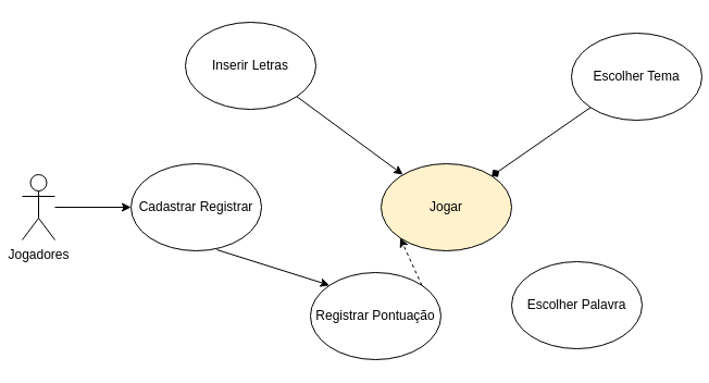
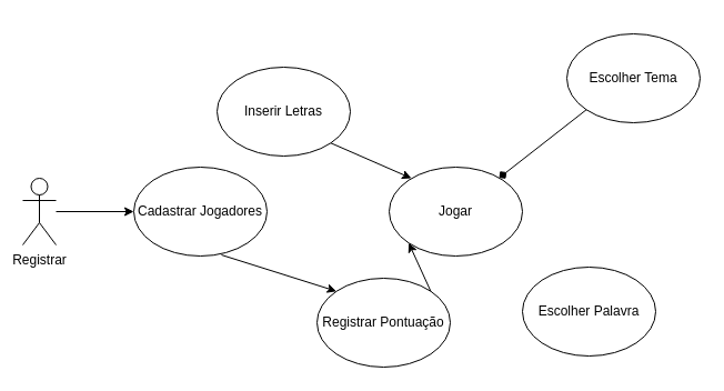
- <mxCell id="4" value="Inserir Letras" style="ellipse;whiteSpace=wrap;html=1;" vertex="1" parent="1"><mxGeometry x="170" y="20" width="120" height="80" as="geometry" /></mxCell>
+ <mxCell id="4" value="Inserir Letras" style="ellipse;whiteSpace=wrap;html=1;" vertex="1" parent="1"><mxGeometry x="195" y="60" width="120" height="80" as="geometry" /></mxCell>
- <mxCell id="5" value="Escolher Tema" style="ellipse;whiteSpace=wrap;html=1;" vertex="1" parent="1"><mxGeometry x="525" y="30" width="120" height="80" as="geometry" /></mxCell>
+ <mxCell id="5" value="Escolher Tema" style="ellipse;whiteSpace=wrap;html=1;" vertex="1" parent="1"><mxGeometry x="510" y="30" width="120" height="80" as="geometry" /></mxCell>
- <mxCell id="7" value="Cadastrar Registrar" style="ellipse;whiteSpace=wrap;html=1;" vertex="1" parent="1"><mxGeometry x="120" y="150" width="120" height="80" as="geometry" /></mxCell>
+ <mxCell id="7" value="Cadastrar Jogadores" style="ellipse;whiteSpace=wrap;html=1;" vertex="1" parent="1"><mxGeometry x="120" y="150" width="120" height="80" as="geometry" /></mxCell>
- <mxCell id="2" value="Jogar" style="ellipse;whiteSpace=wrap;html=1;fillColor=#fff2cc;" vertex="1" parent="1"><mxGeometry x="350" y="150" width="120" height="80" as="geometry" /></mxCell>
+ <mxCell id="2" value="Jogar" style="ellipse;whiteSpace=wrap;html=1;" vertex="1" parent="1"><mxGeometry x="350" y="150" width="120" height="80" as="geometry" /></mxCell>
- <mxCell id="3" value="Jogadores" style="shape=umlActor;verticalLabelPosition=bottom;verticalAlign=top;html=1;outlineConnect=0;" vertex="1" parent="1"><mxGeometry x="20" y="160" width="30" height="60" as="geometry" /></mxCell>
+ <mxCell id="3" value="Registrar" style="shape=umlActor;verticalLabelPosition=bottom;verticalAlign=top;html=1;outlineConnect=0;" vertex="1" parent="1"><mxGeometry x="20" y="160" width="30" height="60" as="geometry" /></mxCell>
- <mxCell id="10" value="" style="endArrow=classic;html=1;rounded=0;exitX=1;exitY=0;exitDx=0;exitDy=0;entryX=0;entryY=1;entryDx=0;entryDy=0;dashed=1;" edge="1" parent="1" source="8" target="2"><mxGeometry width="50" height="50" relative="1" as="geometry"><mxPoint x="340" y="230" as="sourcePoint" /><mxPoint x="390" y="180" as="targetPoint" /></mxGeometry></mxCell>
+ <mxCell id="10" value="" style="endArrow=classic;html=1;rounded=0;exitX=1;exitY=0;exitDx=0;exitDy=0;entryX=0;entryY=1;entryDx=0;entryDy=0;" edge="1" parent="1" source="8" target="2"><mxGeometry width="50" height="50" relative="1" as="geometry"><mxPoint x="340" y="230" as="sourcePoint" /><mxPoint x="390" y="180" as="targetPoint" /></mxGeometry></mxCell>
